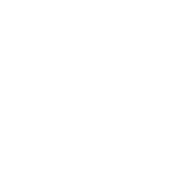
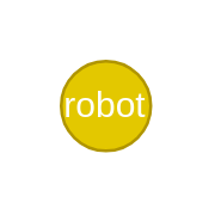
+ <mxCell id="2" value="robot" style="ellipse;whiteSpace=wrap;html=1;aspect=fixed;fillColor=#e3c800;strokeColor=#B09500;fontColor=#ffffff;" parent="1" vertex="1"><mxGeometry x="20" y="20" width="30" height="30" as="geometry" /></mxCell>
